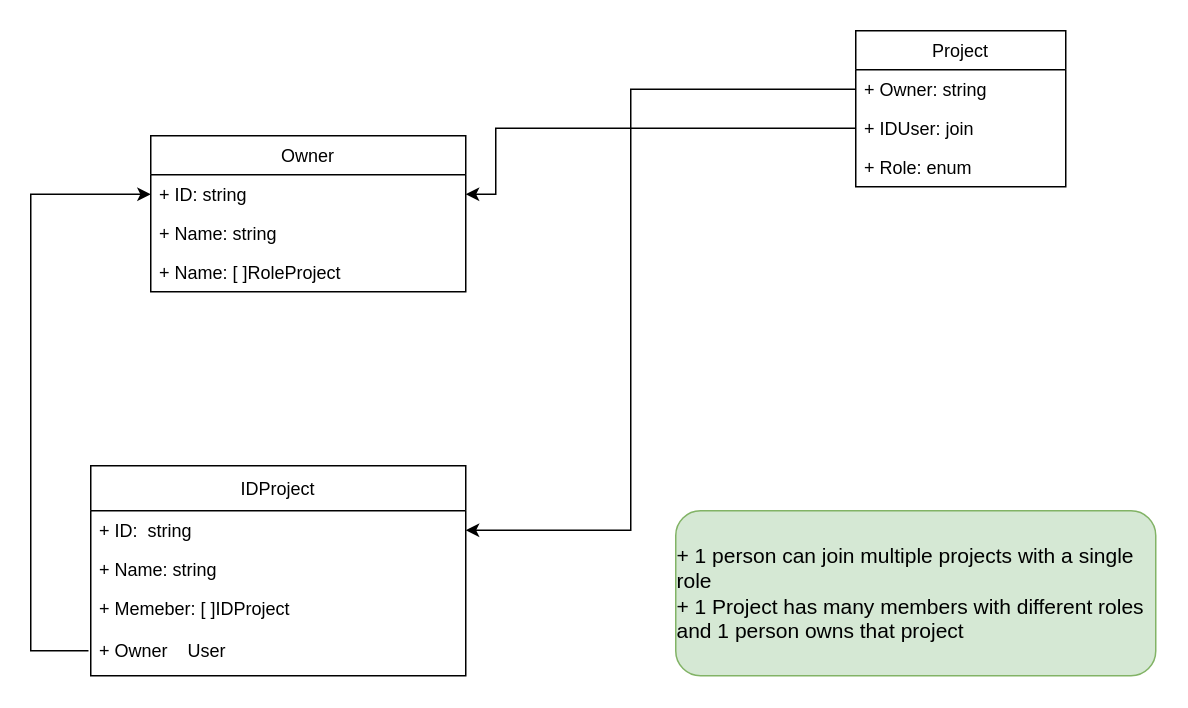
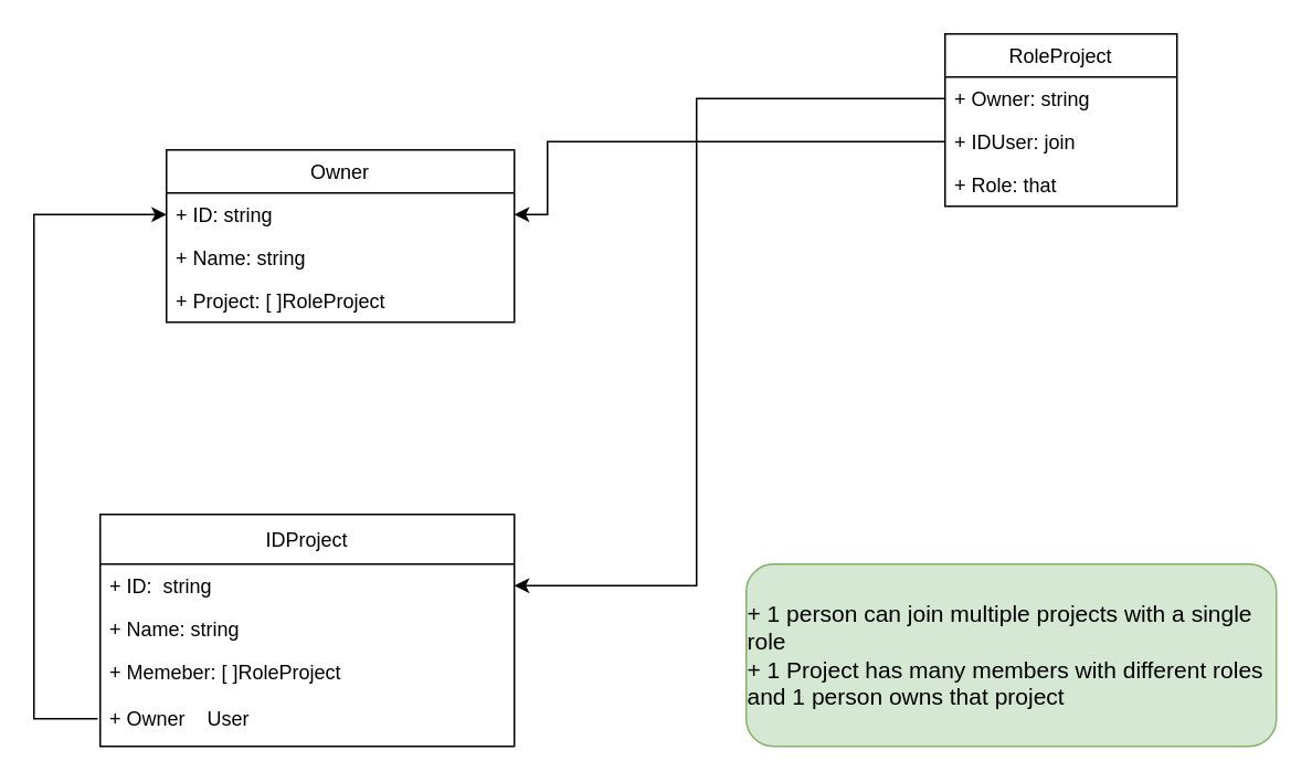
- <mxCell id="8" value="Project" style="swimlane;fontStyle=0;childLayout=stackLayout;horizontal=1;startSize=26;fillColor=none;horizontalStack=0;resizeParent=1;resizeParentMax=0;resizeLast=0;collapsible=1;marginBottom=0;" vertex="1" parent="1"><mxGeometry x="570" y="20" width="140" height="104" as="geometry" /></mxCell>
+ <mxCell id="8" value="RoleProject" style="swimlane;fontStyle=0;childLayout=stackLayout;horizontal=1;startSize=26;fillColor=none;horizontalStack=0;resizeParent=1;resizeParentMax=0;resizeLast=0;collapsible=1;marginBottom=0;" vertex="1" parent="1"><mxGeometry x="570" y="20" width="140" height="104" as="geometry" /></mxCell>
- <mxCell id="11" value="+ Role: enum" style="text;strokeColor=none;fillColor=none;align=left;verticalAlign=top;spacingLeft=4;spacingRight=4;overflow=hidden;rotatable=0;points=[[0,0.5],[1,0.5]];portConstraint=eastwest;" vertex="1" parent="8"><mxGeometry y="78" width="140" height="26" as="geometry" /></mxCell>
+ <mxCell id="11" value="+ Role: that" style="text;strokeColor=none;fillColor=none;align=left;verticalAlign=top;spacingLeft=4;spacingRight=4;overflow=hidden;rotatable=0;points=[[0,0.5],[1,0.5]];portConstraint=eastwest;" vertex="1" parent="8"><mxGeometry y="78" width="140" height="26" as="geometry" /></mxCell>
- <mxCell id="5" value="+ Name: [ ]RoleProject" style="text;strokeColor=none;fillColor=none;align=left;verticalAlign=top;spacingLeft=4;spacingRight=4;overflow=hidden;rotatable=0;points=[[0,0.5],[1,0.5]];portConstraint=eastwest;" vertex="1" parent="2"><mxGeometry y="78" width="210" height="26" as="geometry" /></mxCell>
+ <mxCell id="5" value="+ Project: [ ]RoleProject" style="text;strokeColor=none;fillColor=none;align=left;verticalAlign=top;spacingLeft=4;spacingRight=4;overflow=hidden;rotatable=0;points=[[0,0.5],[1,0.5]];portConstraint=eastwest;" vertex="1" parent="2"><mxGeometry y="78" width="210" height="26" as="geometry" /></mxCell>
- <mxCell id="16" value="+ Memeber: [ ]IDProject&#10;&#10;+ Owner    User" style="text;strokeColor=none;fillColor=none;align=left;verticalAlign=top;spacingLeft=4;spacingRight=4;overflow=hidden;rotatable=0;points=[[0,0.5],[1,0.5]];portConstraint=eastwest;" vertex="1" parent="13"><mxGeometry y="82" width="250" height="58" as="geometry" /></mxCell>
+ <mxCell id="16" value="+ Memeber: [ ]RoleProject&#10;&#10;+ Owner    User" style="text;strokeColor=none;fillColor=none;align=left;verticalAlign=top;spacingLeft=4;spacingRight=4;overflow=hidden;rotatable=0;points=[[0,0.5],[1,0.5]];portConstraint=eastwest;" vertex="1" parent="13"><mxGeometry y="82" width="250" height="58" as="geometry" /></mxCell>
